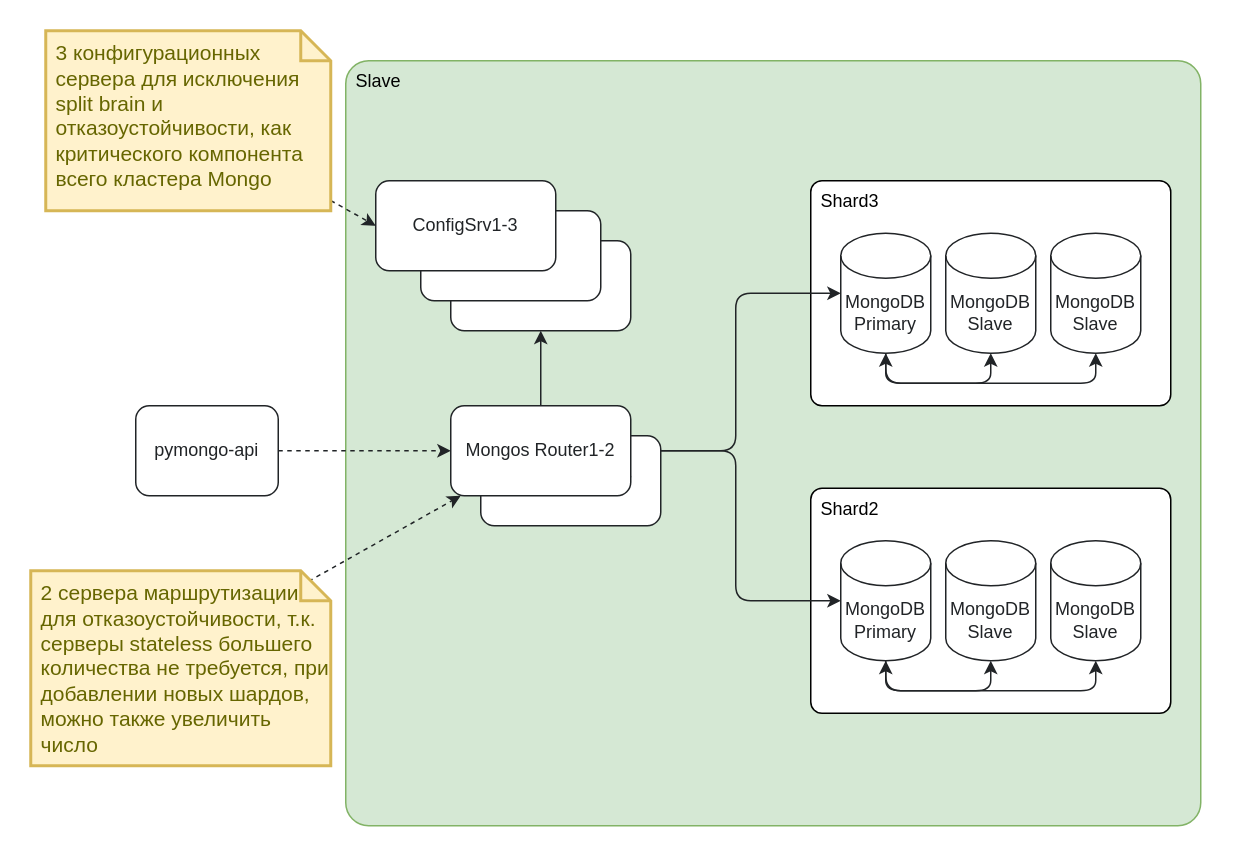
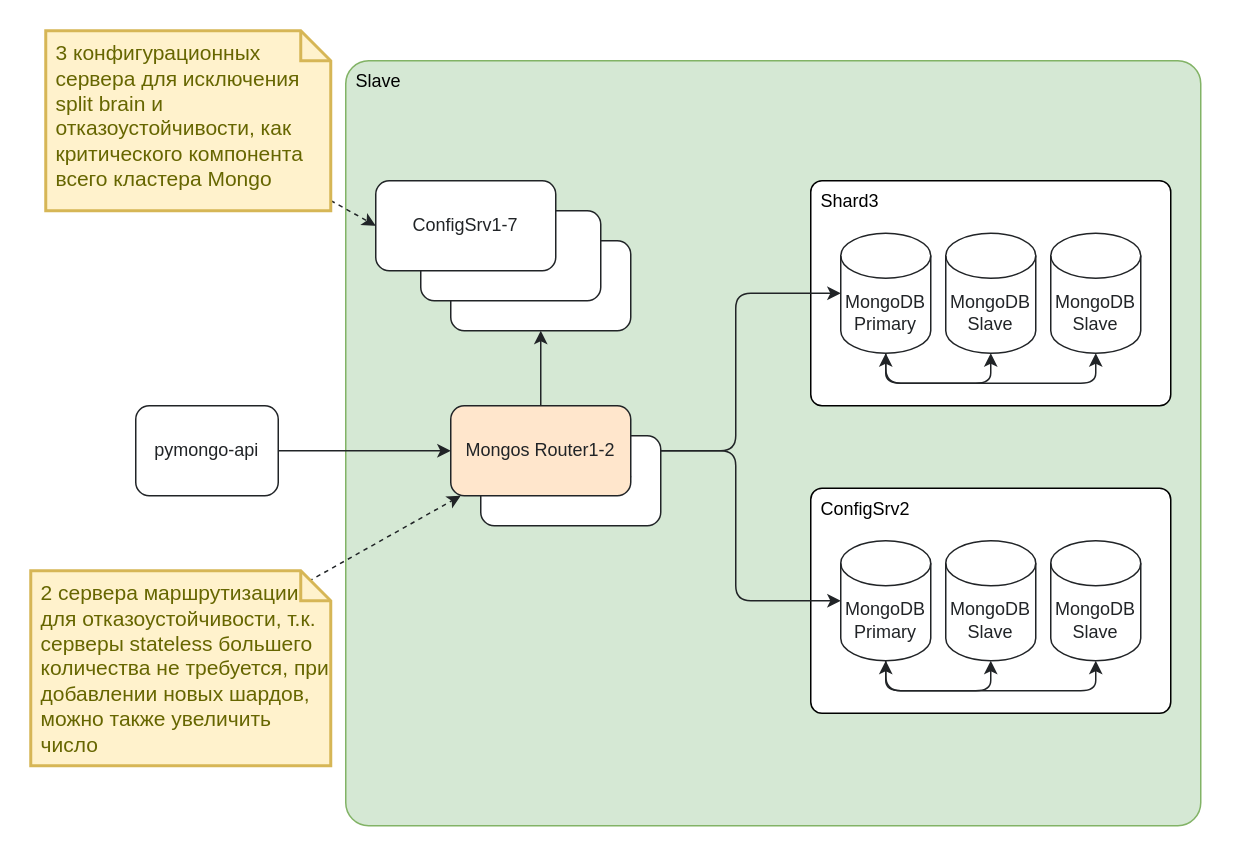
- <mxCell id="13" value="ConfigSrv1-3" style="rounded=1;whiteSpace=wrap;html=1;strokeColor=#212427;fontColor=#212427;" parent="1" vertex="1"><mxGeometry x="250" y="120" width="120" height="60" as="geometry" /></mxCell>
+ <mxCell id="13" value="ConfigSrv1-7" style="rounded=1;whiteSpace=wrap;html=1;strokeColor=#212427;fontColor=#212427;" parent="1" vertex="1"><mxGeometry x="250" y="120" width="120" height="60" as="geometry" /></mxCell>
- <mxCell id="28" style="edgeStyle=orthogonalEdgeStyle;rounded=1;orthogonalLoop=1;jettySize=auto;html=1;exitX=1;exitY=0.5;exitDx=0;exitDy=0;entryX=0;entryY=0.5;entryDx=0;entryDy=0;strokeColor=#212427;fontColor=#212427;curved=0;dashed=1;" parent="1" source="6" target="21" edge="1"><mxGeometry relative="1" as="geometry" /></mxCell>
+ <mxCell id="28" style="edgeStyle=orthogonalEdgeStyle;rounded=1;orthogonalLoop=1;jettySize=auto;html=1;exitX=1;exitY=0.5;exitDx=0;exitDy=0;entryX=0;entryY=0.5;entryDx=0;entryDy=0;strokeColor=#212427;fontColor=#212427;curved=0;" parent="1" source="6" target="21" edge="1"><mxGeometry relative="1" as="geometry" /></mxCell>
- <mxCell id="21" value="Mongos Router1-2" style="rounded=1;whiteSpace=wrap;html=1;strokeColor=#212427;fontColor=#212427;" parent="1" vertex="1"><mxGeometry x="300" y="270" width="120" height="60" as="geometry" /></mxCell>
+ <mxCell id="21" value="Mongos Router1-2" style="rounded=1;whiteSpace=wrap;html=1;strokeColor=#212427;fontColor=#212427;fillColor=#ffe6cc;" parent="1" vertex="1"><mxGeometry x="300" y="270" width="120" height="60" as="geometry" /></mxCell>
- <mxCell id="3" value="&lt;span style=&quot;&quot;&gt;&lt;font&gt;Shard2&lt;/font&gt;&lt;/span&gt;" style="rounded=1;whiteSpace=wrap;html=1;verticalAlign=top;align=left;spacingLeft=5;arcSize=5;" parent="1" vertex="1"><mxGeometry x="540" y="325" width="240" height="150" as="geometry" /></mxCell>
+ <mxCell id="3" value="&lt;span style=&quot;&quot;&gt;&lt;font&gt;ConfigSrv2&lt;/font&gt;&lt;/span&gt;" style="rounded=1;whiteSpace=wrap;html=1;verticalAlign=top;align=left;spacingLeft=5;arcSize=5;" parent="1" vertex="1"><mxGeometry x="540" y="325" width="240" height="150" as="geometry" /></mxCell>
